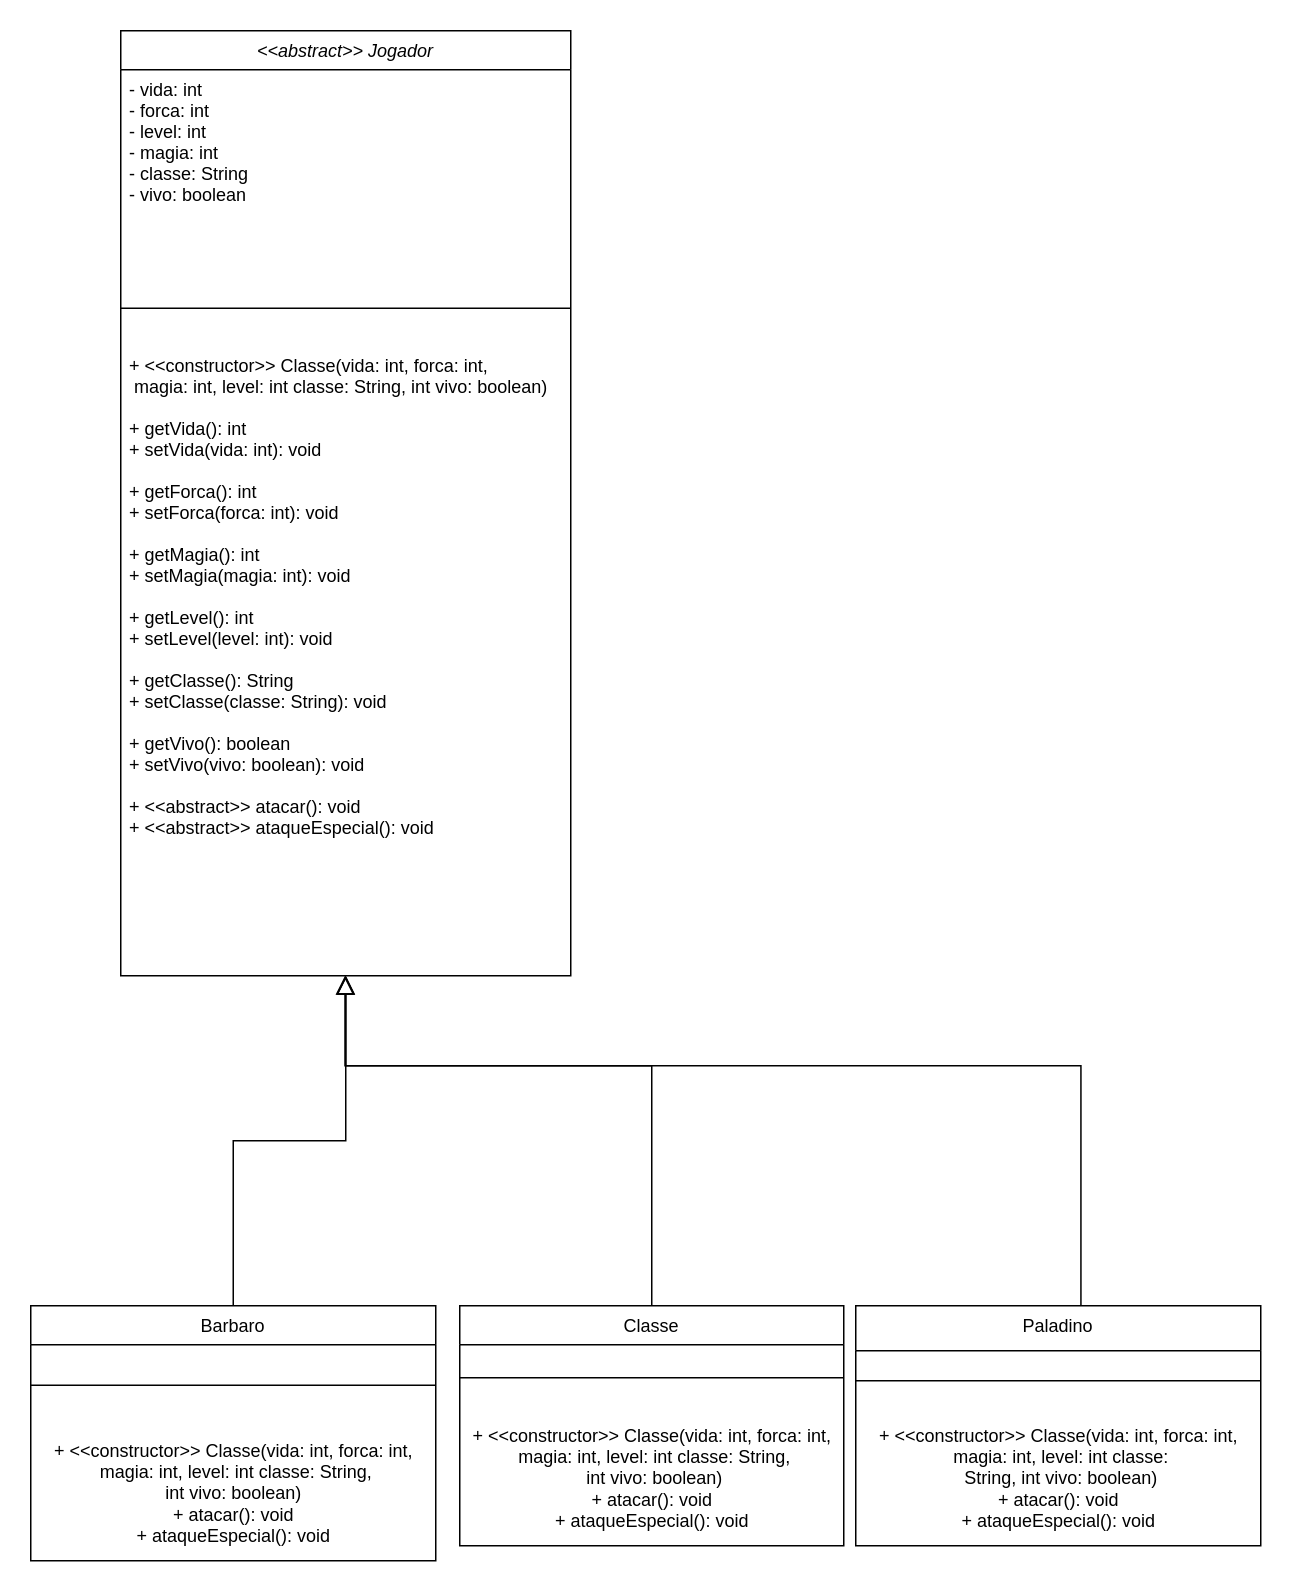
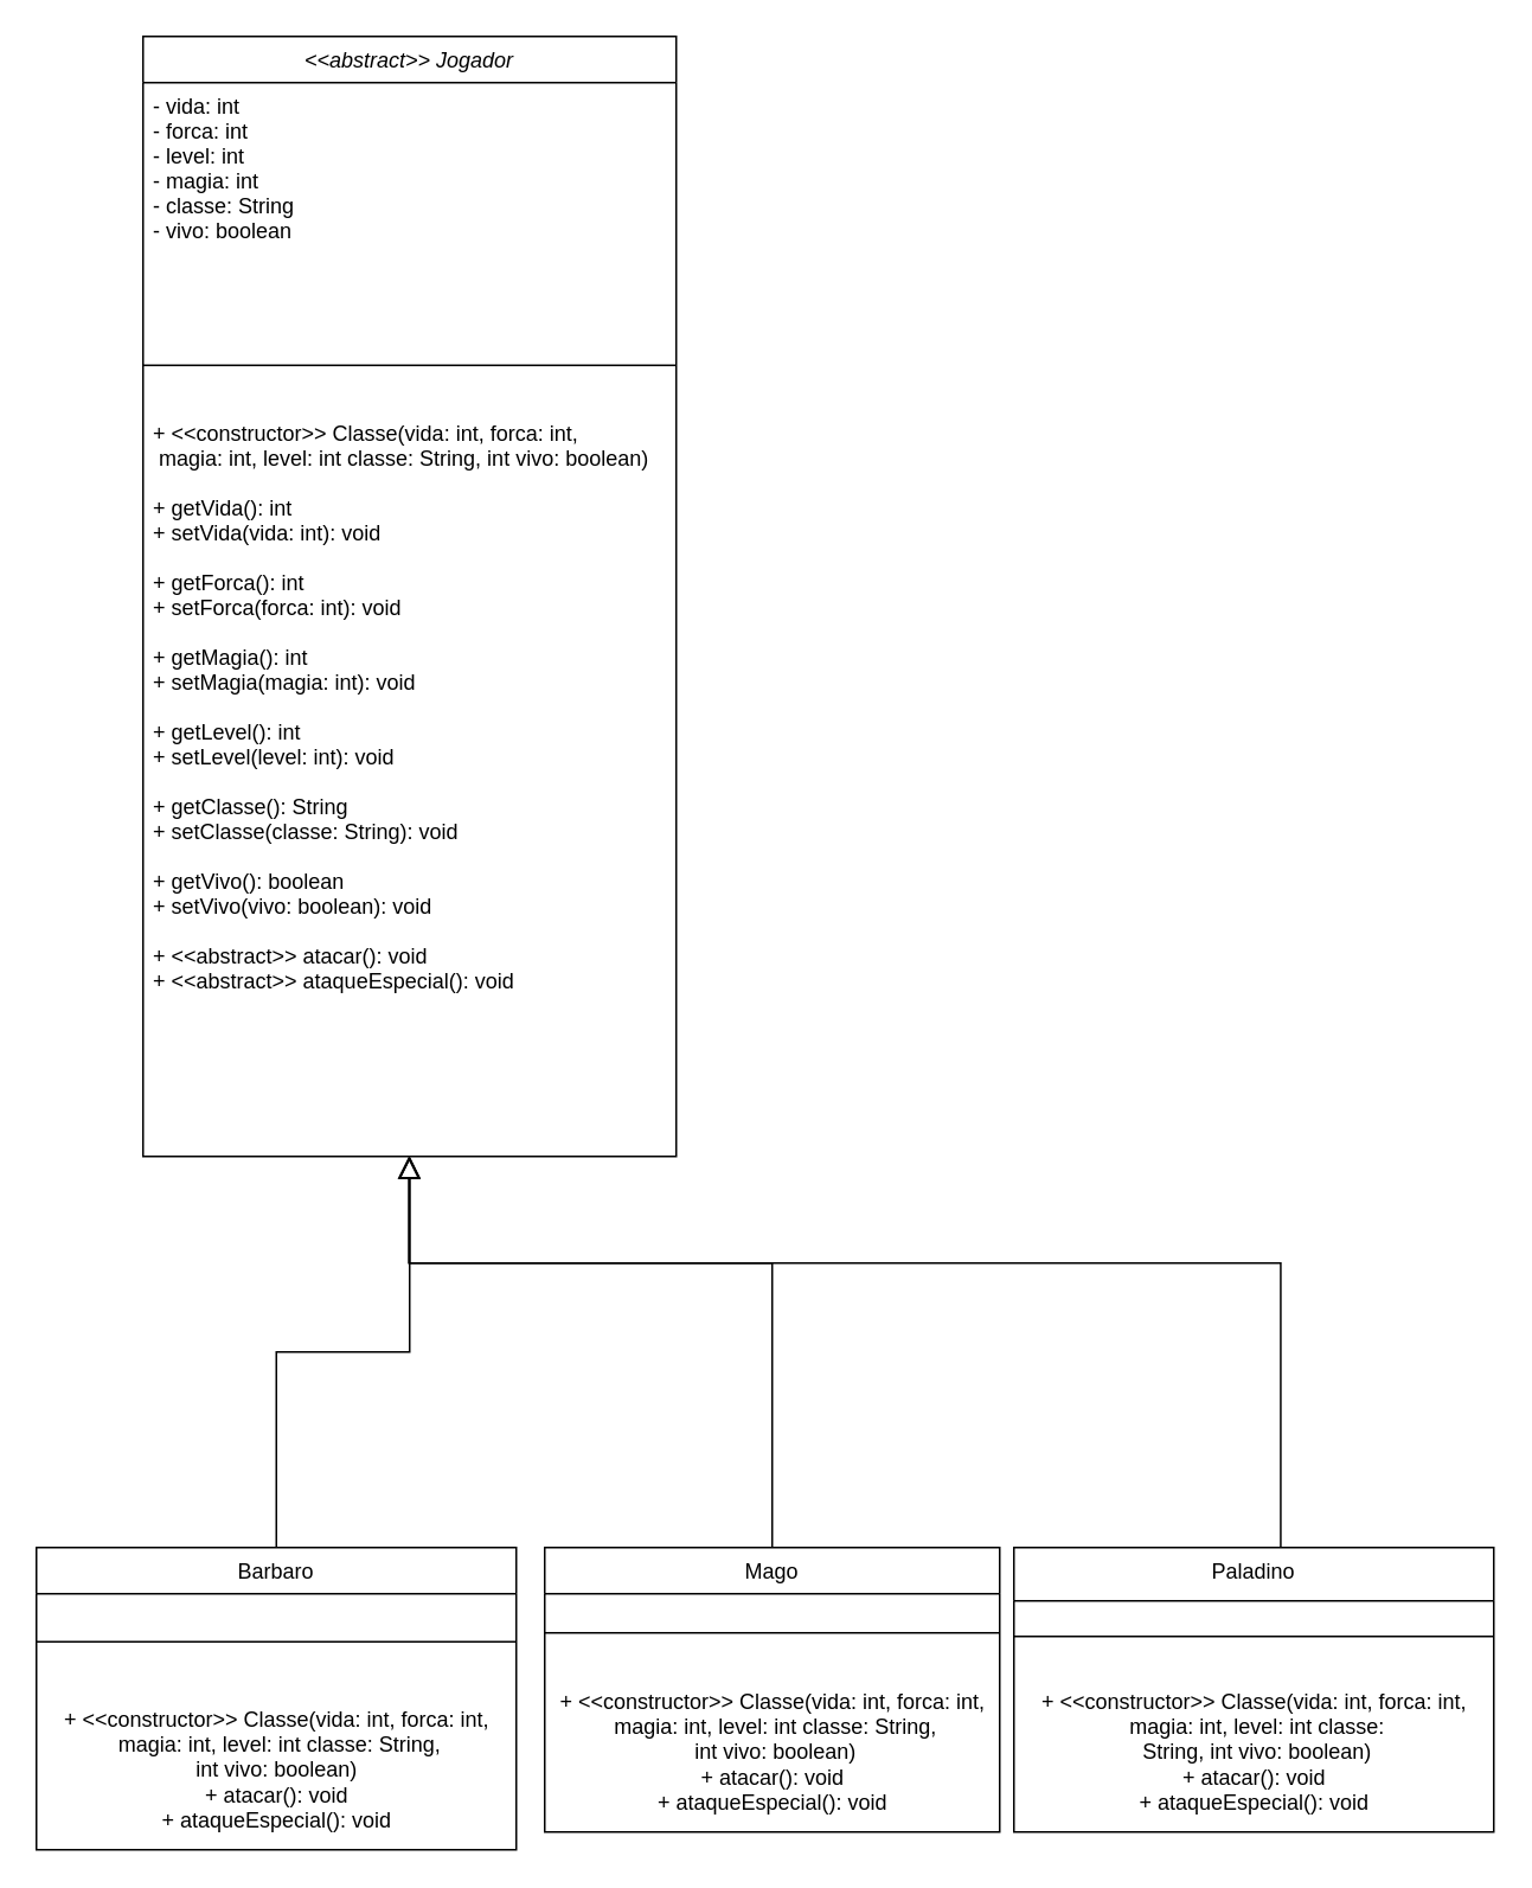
- <mxCell id="11" value="Classe" style="swimlane;fontStyle=0;align=center;verticalAlign=top;childLayout=stackLayout;horizontal=1;startSize=26;horizontalStack=0;resizeParent=1;resizeLast=0;collapsible=1;marginBottom=0;rounded=0;shadow=0;strokeWidth=1;" parent="1" vertex="1"><mxGeometry x="306" y="870" width="256" height="160" as="geometry"><mxRectangle x="340" y="380" width="170" height="26" as="alternateBounds" /></mxGeometry></mxCell>
+ <mxCell id="11" value="Mago" style="swimlane;fontStyle=0;align=center;verticalAlign=top;childLayout=stackLayout;horizontal=1;startSize=26;horizontalStack=0;resizeParent=1;resizeLast=0;collapsible=1;marginBottom=0;rounded=0;shadow=0;strokeWidth=1;" parent="1" vertex="1"><mxGeometry x="306" y="870" width="256" height="160" as="geometry"><mxRectangle x="340" y="380" width="170" height="26" as="alternateBounds" /></mxGeometry></mxCell>
